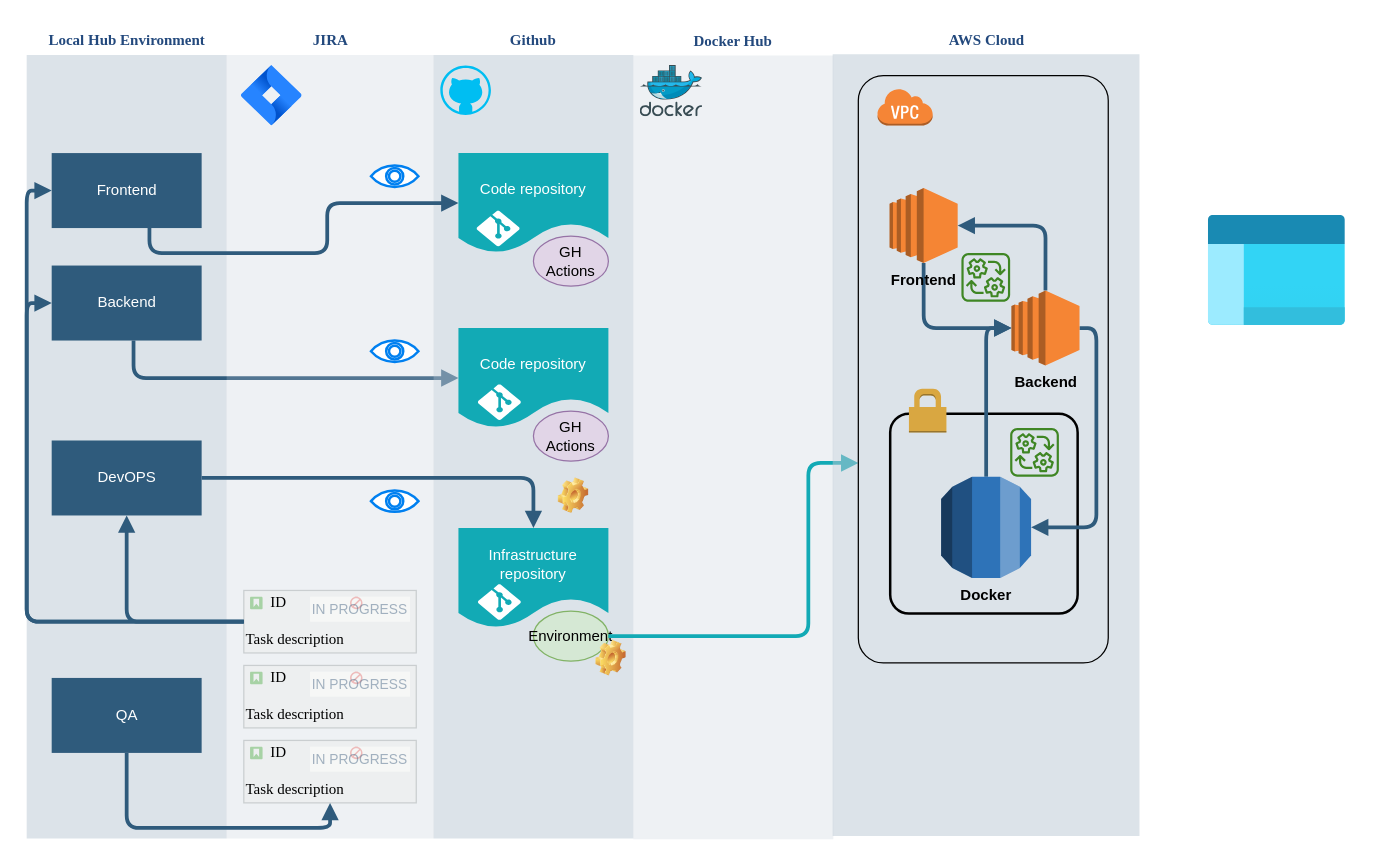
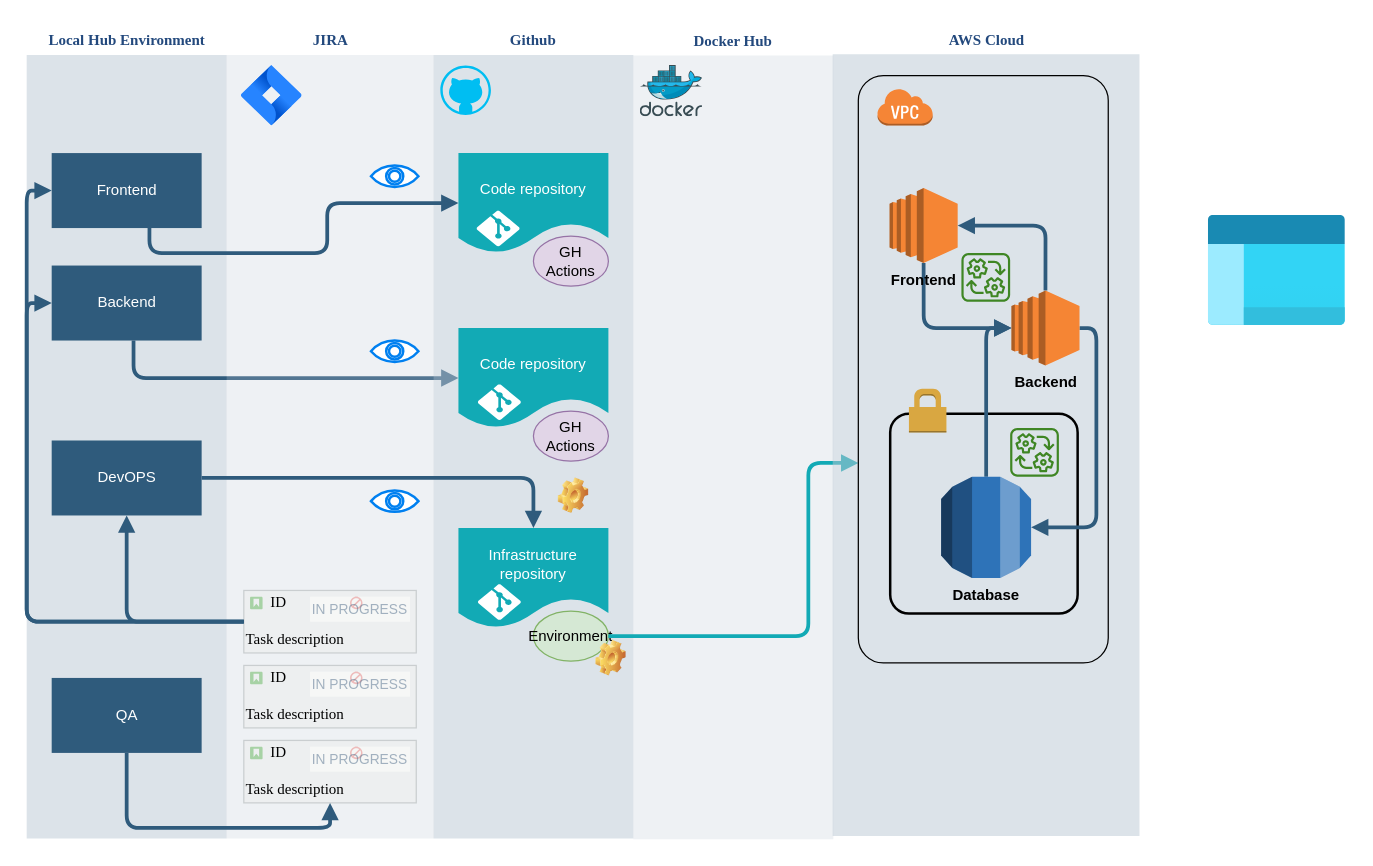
- <mxCell id="52" value="&lt;b&gt;Docker&lt;/b&gt;" style="outlineConnect=0;dashed=0;verticalLabelPosition=bottom;verticalAlign=top;align=center;html=1;shape=mxgraph.aws3.rds;fillColor=#2E73B8;gradientColor=none;strokeWidth=1;" parent="42" vertex="1"><mxGeometry x="86.75" y="361" width="72" height="81" as="geometry" /></mxCell>
+ <mxCell id="52" value="&lt;b&gt;Database&lt;/b&gt;" style="outlineConnect=0;dashed=0;verticalLabelPosition=bottom;verticalAlign=top;align=center;html=1;shape=mxgraph.aws3.rds;fillColor=#2E73B8;gradientColor=none;strokeWidth=1;" parent="42" vertex="1"><mxGeometry x="86.75" y="361" width="72" height="81" as="geometry" /></mxCell>
